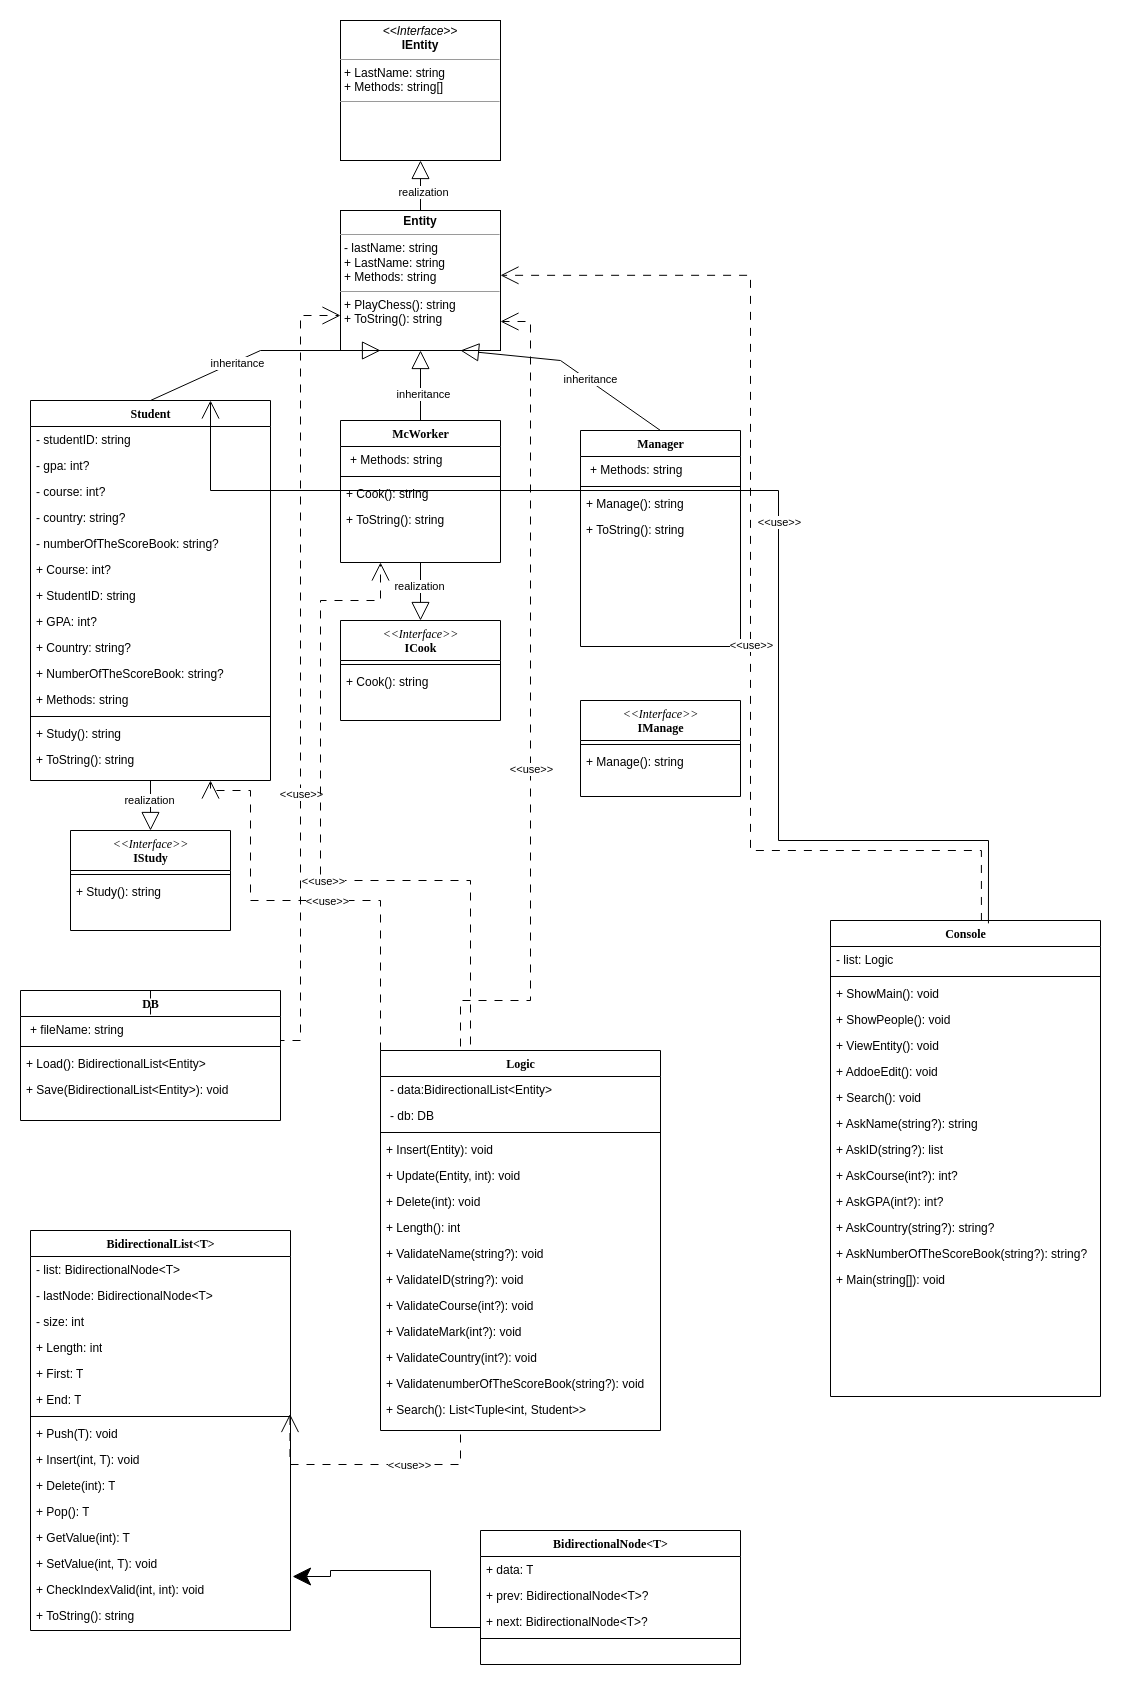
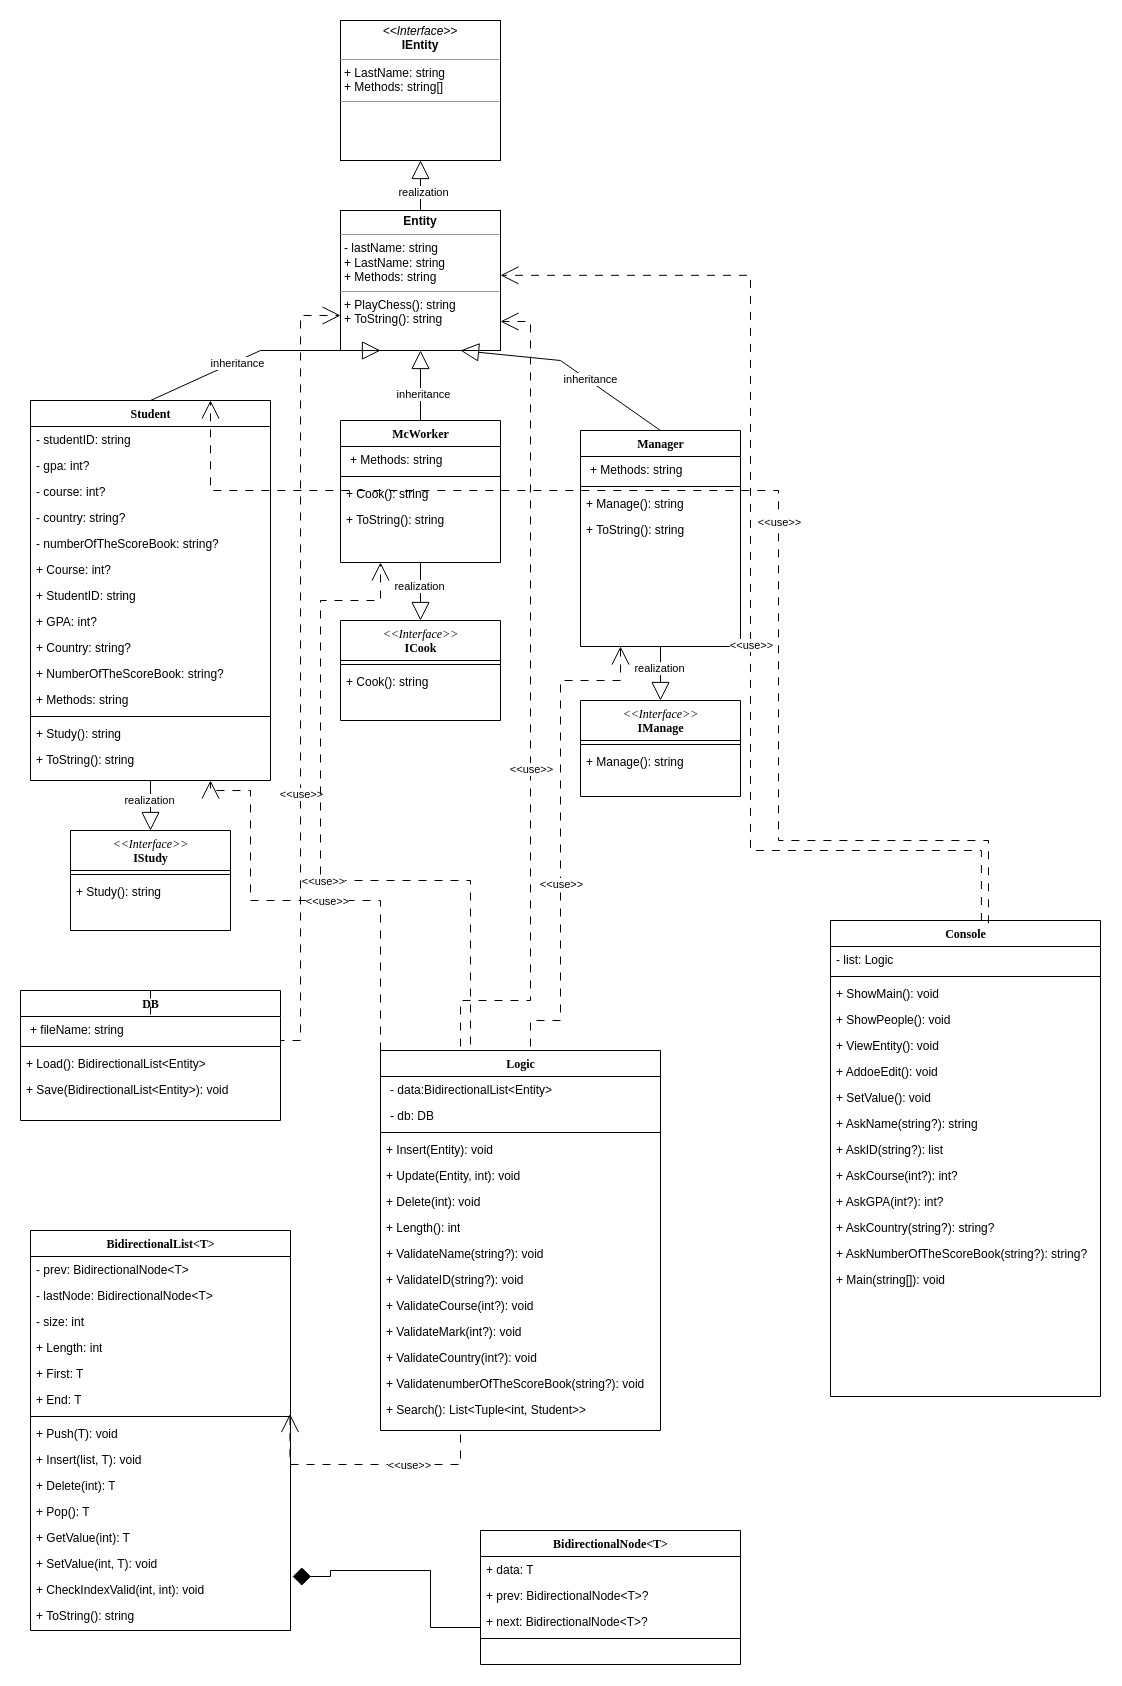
- <mxCell id="93" style="edgeStyle=orthogonalEdgeStyle;rounded=0;orthogonalLoop=1;jettySize=auto;html=1;entryX=0.75;entryY=0;entryDx=0;entryDy=0;dashed=0;dashPattern=8 8;endSize=16;endArrow=open;endFill=0;exitX=0.585;exitY=0.006;exitDx=0;exitDy=0;exitPerimeter=0;" parent="1" target="2" edge="1" source="76"><mxGeometry relative="1" as="geometry"><mxPoint x="780" y="1050" as="sourcePoint" /><mxPoint x="520" y="285" as="targetPoint" /><Array as="points"><mxPoint x="988" y="840" /><mxPoint x="778" y="840" /><mxPoint x="778" y="490" /><mxPoint x="210" y="490" /></Array></mxGeometry></mxCell>
+ <mxCell id="93" style="edgeStyle=orthogonalEdgeStyle;rounded=0;orthogonalLoop=1;jettySize=auto;html=1;entryX=0.75;entryY=0;entryDx=0;entryDy=0;dashed=1;dashPattern=8 8;endSize=16;endArrow=open;endFill=0;exitX=0.585;exitY=0.006;exitDx=0;exitDy=0;exitPerimeter=0;" parent="1" target="2" edge="1" source="76"><mxGeometry relative="1" as="geometry"><mxPoint x="780" y="1050" as="sourcePoint" /><mxPoint x="520" y="285" as="targetPoint" /><Array as="points"><mxPoint x="988" y="840" /><mxPoint x="778" y="840" /><mxPoint x="778" y="490" /><mxPoint x="210" y="490" /></Array></mxGeometry></mxCell>
+ <mxCell id="42" value="" style="endArrow=block;html=1;rounded=0;entryX=0.5;entryY=0;entryDx=0;entryDy=0;endFill=0;endSize=16;exitX=0.5;exitY=1;exitDx=0;exitDy=0;" parent="1" source="17" edge="1" target="44"><mxGeometry width="50" height="50" relative="1" as="geometry"><mxPoint x="660" y="710" as="sourcePoint" /><mxPoint x="660" y="784" as="targetPoint" /><Array as="points" /></mxGeometry></mxCell>
+ <mxCell id="43" value="&lt;div&gt;realization&lt;/div&gt;" style="edgeLabel;html=1;align=center;verticalAlign=middle;resizable=0;points=[];" parent="42" vertex="1" connectable="0"><mxGeometry x="-0.221" y="-2" relative="1" as="geometry"><mxPoint as="offset" /></mxGeometry></mxCell>
+ <mxCell id="97" value="" style="edgeStyle=orthogonalEdgeStyle;rounded=0;orthogonalLoop=1;jettySize=auto;html=1;entryX=0.25;entryY=1;entryDx=0;entryDy=0;dashed=1;dashPattern=8 8;endSize=16;endArrow=open;endFill=0;exitX=0.75;exitY=0;exitDx=0;exitDy=0;" parent="1" source="59" target="17" edge="1"><mxGeometry relative="1" as="geometry"><mxPoint x="520" y="1020" as="sourcePoint" /><mxPoint x="285" y="830" as="targetPoint" /><Array as="points"><mxPoint x="530" y="1020" /><mxPoint x="560" y="1020" /><mxPoint x="560" y="680" /><mxPoint x="620" y="680" /></Array></mxGeometry></mxCell>
+ <mxCell id="98" value="&amp;lt;&amp;lt;use&amp;gt;&amp;gt;" style="edgeLabel;html=1;align=center;verticalAlign=middle;resizable=0;points=[];" parent="97" vertex="1" connectable="0"><mxGeometry x="-0.074" relative="1" as="geometry"><mxPoint as="offset" /></mxGeometry></mxCell>
- <mxCell id="83" value="+ Search(): void" style="text;html=1;strokeColor=none;fillColor=none;align=left;verticalAlign=top;spacingLeft=4;spacingRight=4;whiteSpace=wrap;overflow=hidden;rotatable=0;points=[[0,0.5],[1,0.5]];portConstraint=eastwest;" parent="76" vertex="1"><mxGeometry y="164" width="270" height="26" as="geometry" /></mxCell>
+ <mxCell id="83" value="+ SetValue(): void" style="text;html=1;strokeColor=none;fillColor=none;align=left;verticalAlign=top;spacingLeft=4;spacingRight=4;whiteSpace=wrap;overflow=hidden;rotatable=0;points=[[0,0.5],[1,0.5]];portConstraint=eastwest;" parent="76" vertex="1"><mxGeometry y="164" width="270" height="26" as="geometry" /></mxCell>
- <mxCell id="108" value="- list: BidirectionalNode&amp;lt;T&amp;gt;" style="text;html=1;strokeColor=none;fillColor=none;align=left;verticalAlign=top;spacingLeft=4;spacingRight=4;whiteSpace=wrap;overflow=hidden;rotatable=0;points=[[0,0.5],[1,0.5]];portConstraint=eastwest;" parent="107" vertex="1"><mxGeometry y="26" width="260" height="26" as="geometry" /></mxCell>
+ <mxCell id="108" value="- prev: BidirectionalNode&amp;lt;T&amp;gt;" style="text;html=1;strokeColor=none;fillColor=none;align=left;verticalAlign=top;spacingLeft=4;spacingRight=4;whiteSpace=wrap;overflow=hidden;rotatable=0;points=[[0,0.5],[1,0.5]];portConstraint=eastwest;" parent="107" vertex="1"><mxGeometry y="26" width="260" height="26" as="geometry" /></mxCell>
- <mxCell id="116" value="+ Insert(int, T): void" style="text;html=1;strokeColor=none;fillColor=none;align=left;verticalAlign=top;spacingLeft=4;spacingRight=4;whiteSpace=wrap;overflow=hidden;rotatable=0;points=[[0,0.5],[1,0.5]];portConstraint=eastwest;" parent="107" vertex="1"><mxGeometry y="216" width="260" height="26" as="geometry" /></mxCell>
+ <mxCell id="116" value="+ Insert(list, T): void" style="text;html=1;strokeColor=none;fillColor=none;align=left;verticalAlign=top;spacingLeft=4;spacingRight=4;whiteSpace=wrap;overflow=hidden;rotatable=0;points=[[0,0.5],[1,0.5]];portConstraint=eastwest;" parent="107" vertex="1"><mxGeometry y="216" width="260" height="26" as="geometry" /></mxCell>
- <mxCell id="101" style="edgeStyle=orthogonalEdgeStyle;rounded=0;orthogonalLoop=1;jettySize=auto;html=1;endArrow=classic;endFill=1;endSize=16;entryX=1.008;entryY=0;entryDx=0;entryDy=0;entryPerimeter=0;" parent="1" source="102" target="121" edge="1"><mxGeometry relative="1" as="geometry"><mxPoint x="380" y="1570" as="targetPoint" /><Array as="points"><mxPoint x="430" y="1627" /><mxPoint x="430" y="1570" /><mxPoint x="330" y="1570" /><mxPoint x="330" y="1576" /></Array></mxGeometry></mxCell>
+ <mxCell id="101" style="edgeStyle=orthogonalEdgeStyle;rounded=0;orthogonalLoop=1;jettySize=auto;html=1;endArrow=diamond;endFill=1;endSize=16;entryX=1.008;entryY=0;entryDx=0;entryDy=0;entryPerimeter=0;" parent="1" source="102" target="121" edge="1"><mxGeometry relative="1" as="geometry"><mxPoint x="380" y="1570" as="targetPoint" /><Array as="points"><mxPoint x="430" y="1627" /><mxPoint x="430" y="1570" /><mxPoint x="330" y="1570" /><mxPoint x="330" y="1576" /></Array></mxGeometry></mxCell>
